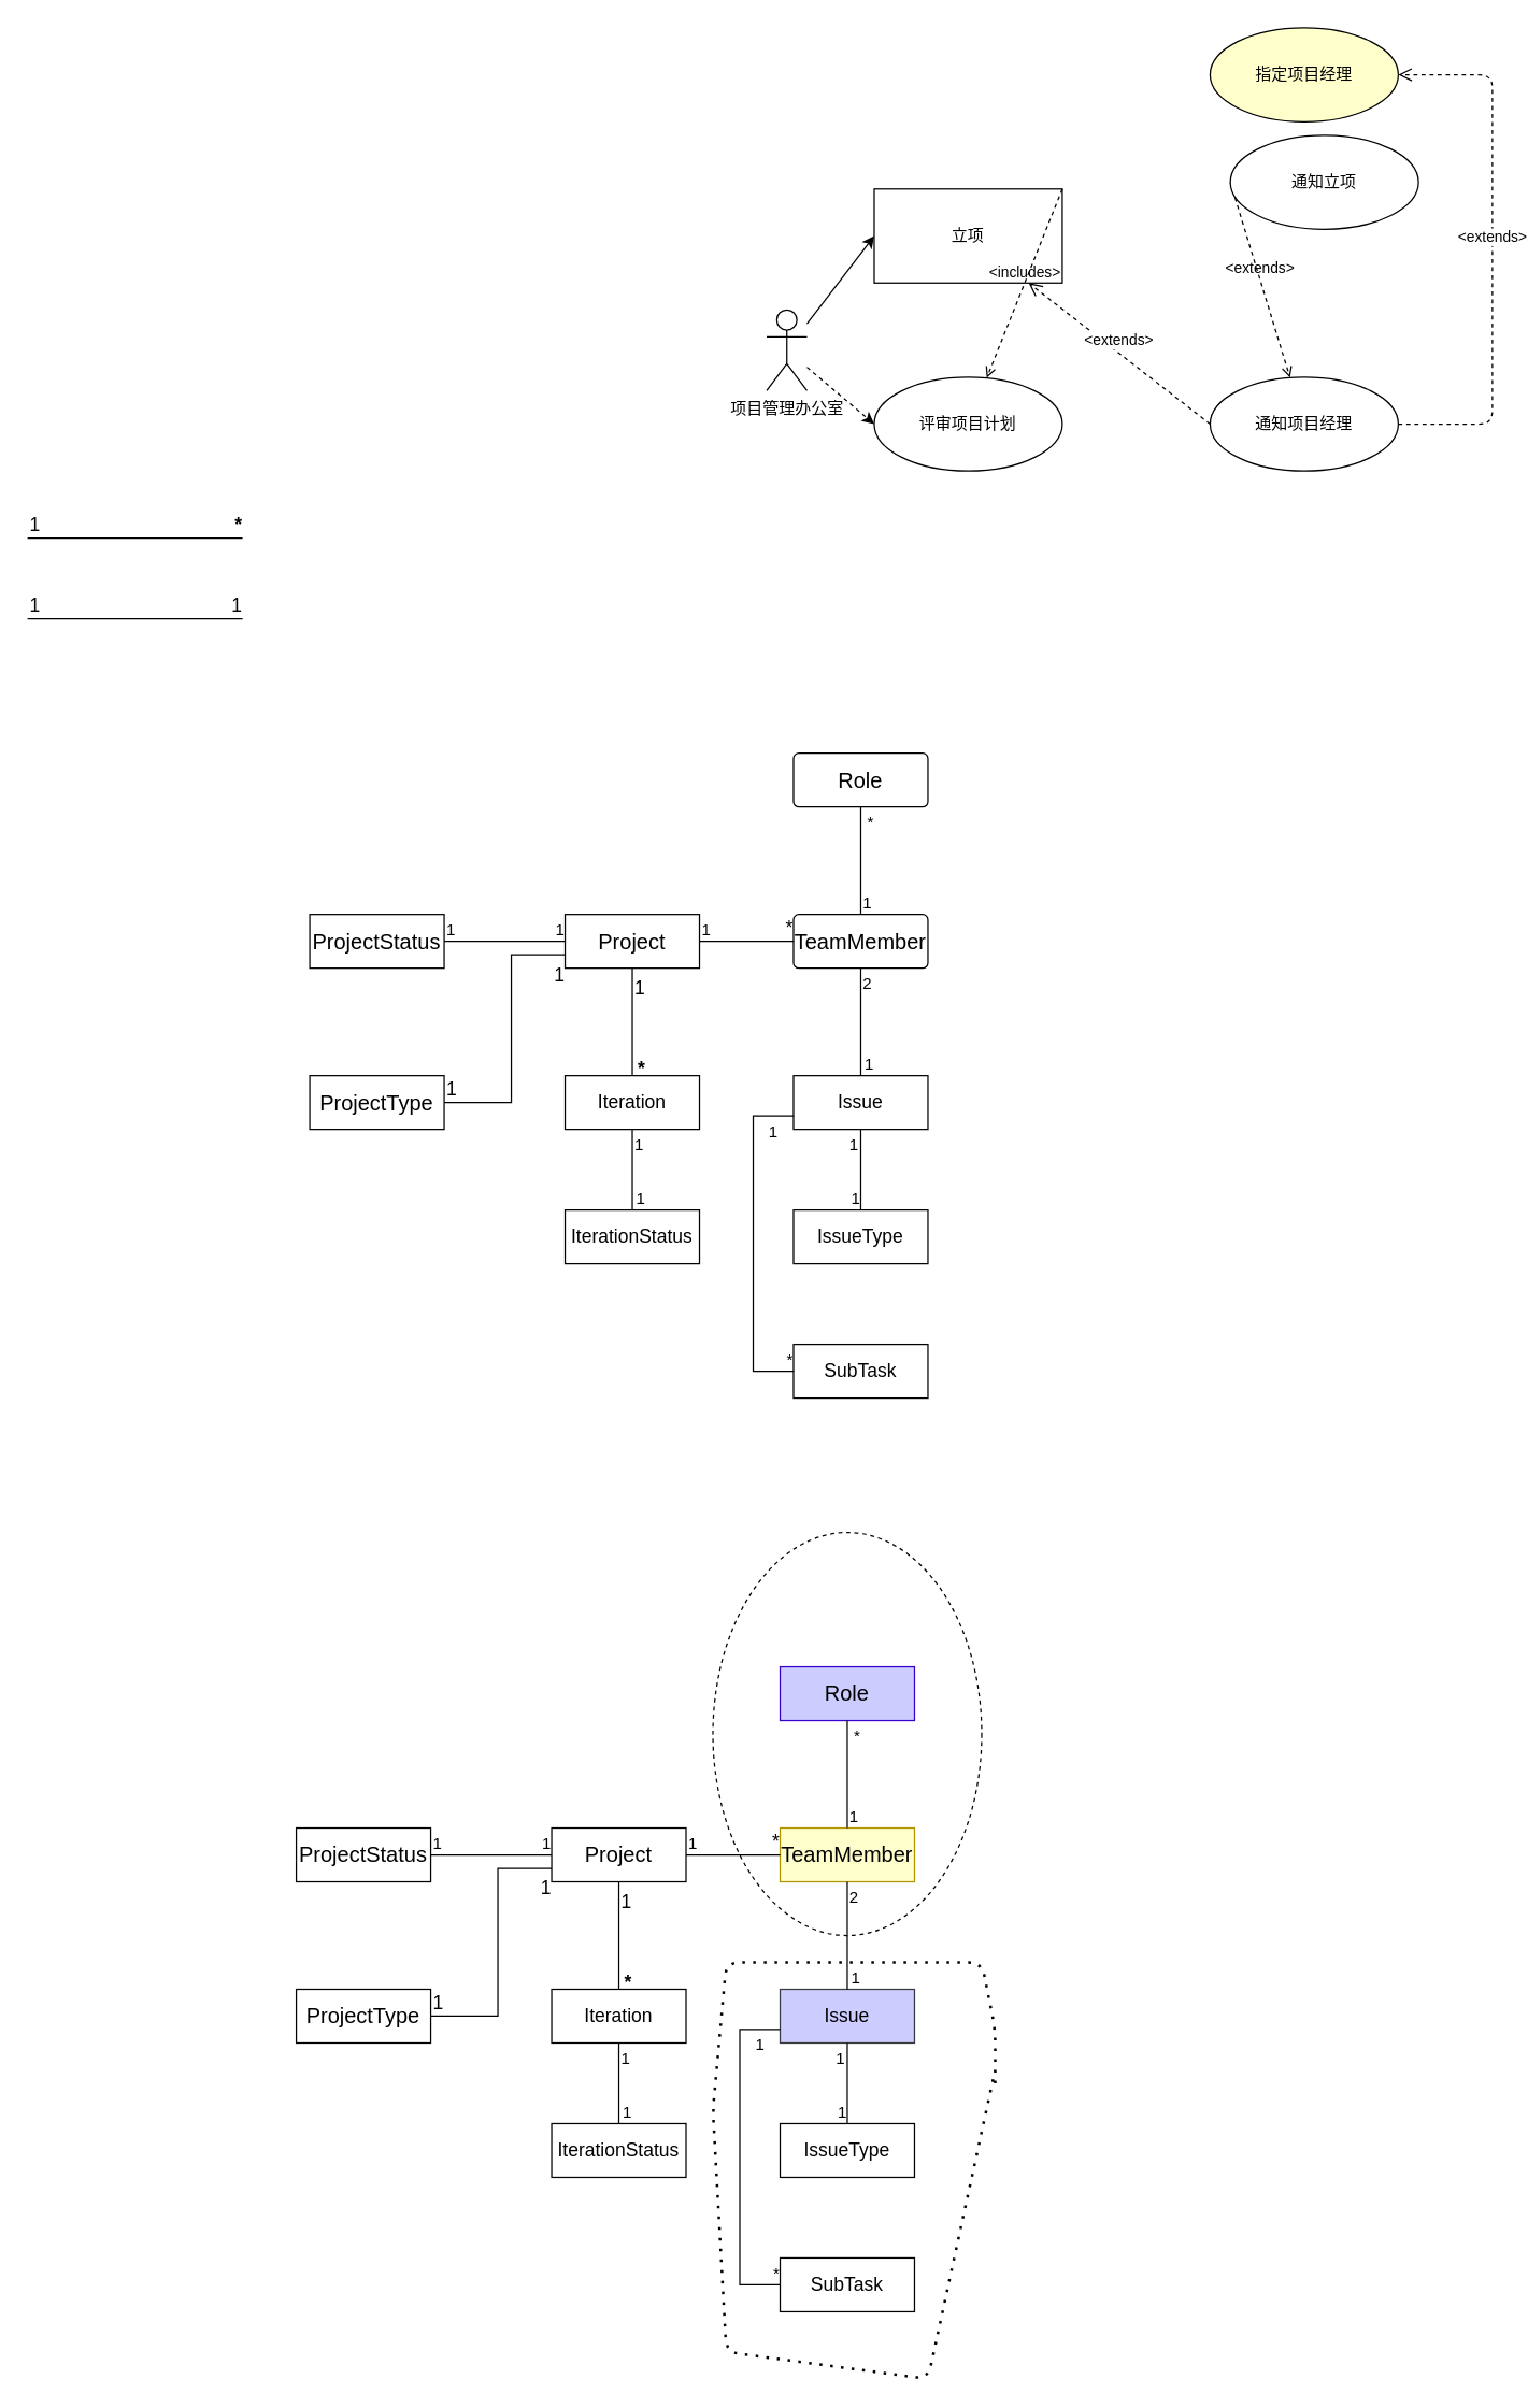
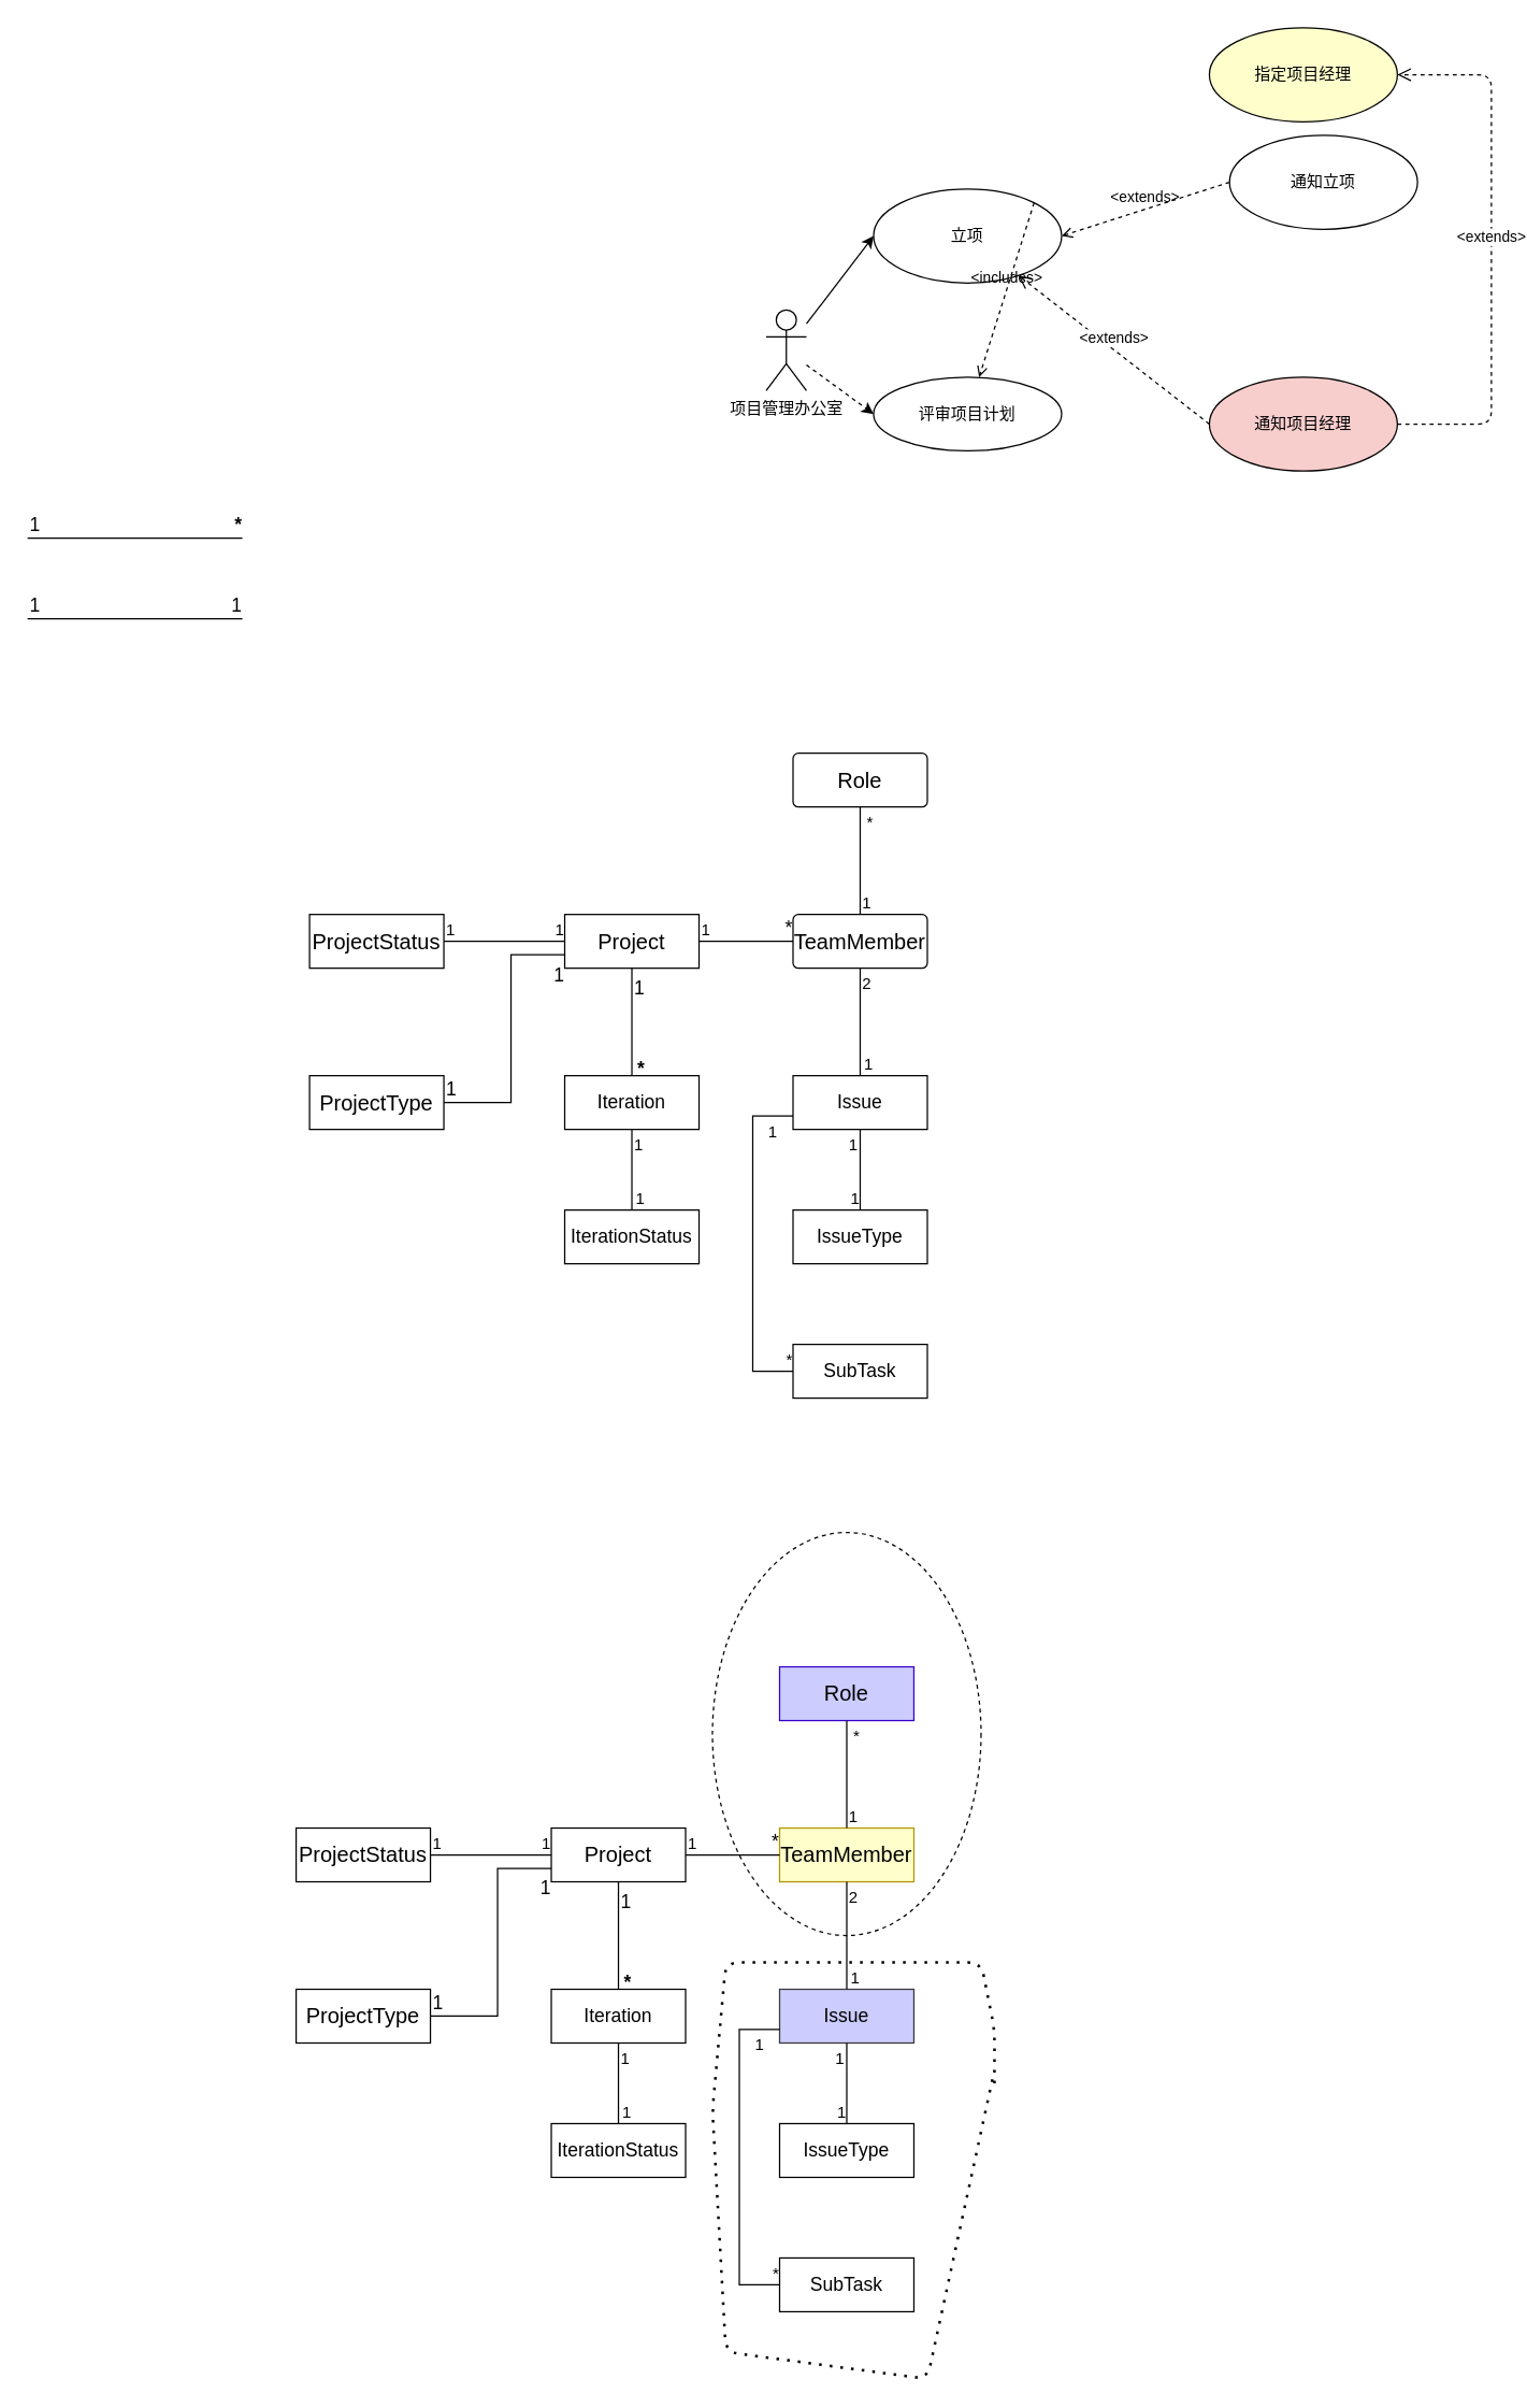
- <mxCell id="3" value="立项" style="whiteSpace=wrap;html=1;rounded=0;" vertex="1" parent="1"><mxGeometry x="650" y="140" width="140" height="70" as="geometry" /></mxCell>
+ <mxCell id="3" value="立项" style="ellipse;whiteSpace=wrap;html=1;" vertex="1" parent="1"><mxGeometry x="650" y="140" width="140" height="70" as="geometry" /></mxCell>
- <mxCell id="5" value="&amp;lt;extends&amp;gt;" style="html=1;verticalAlign=bottom;labelBackgroundColor=none;endArrow=open;endFill=0;dashed=1;exitX=0;exitY=0.5;exitDx=0;exitDy=0;" edge="1" parent="1" source="8" target="10"><mxGeometry width="160" relative="1" as="geometry"><mxPoint x="889" y="165" as="sourcePoint" /><mxPoint x="789" y="165" as="targetPoint" /></mxGeometry></mxCell>
+ <mxCell id="5" value="&amp;lt;extends&amp;gt;" style="html=1;verticalAlign=bottom;labelBackgroundColor=none;endArrow=open;endFill=0;dashed=1;exitX=0;exitY=0.5;exitDx=0;exitDy=0;entryX=1;entryY=0.5;entryDx=0;entryDy=0;" edge="1" parent="1" source="8" target="3"><mxGeometry width="160" relative="1" as="geometry"><mxPoint x="889" y="165" as="sourcePoint" /><mxPoint x="789" y="165" as="targetPoint" /></mxGeometry></mxCell>
- <mxCell id="4" value="评审项目计划" style="ellipse;whiteSpace=wrap;html=1;" vertex="1" parent="1"><mxGeometry x="650" y="280" width="140" height="70" as="geometry" /></mxCell>
+ <mxCell id="4" value="评审项目计划" style="ellipse;whiteSpace=wrap;html=1;" vertex="1" parent="1"><mxGeometry x="650" y="280" width="140" height="55" as="geometry" /></mxCell>
- <mxCell id="10" value="通知项目经理" style="ellipse;whiteSpace=wrap;html=1;" vertex="1" parent="1"><mxGeometry x="900" y="280" width="140" height="70" as="geometry" /></mxCell>
+ <mxCell id="10" value="通知项目经理" style="ellipse;whiteSpace=wrap;html=1;fillColor=#f8cecc;" vertex="1" parent="1"><mxGeometry x="900" y="280" width="140" height="70" as="geometry" /></mxCell>
